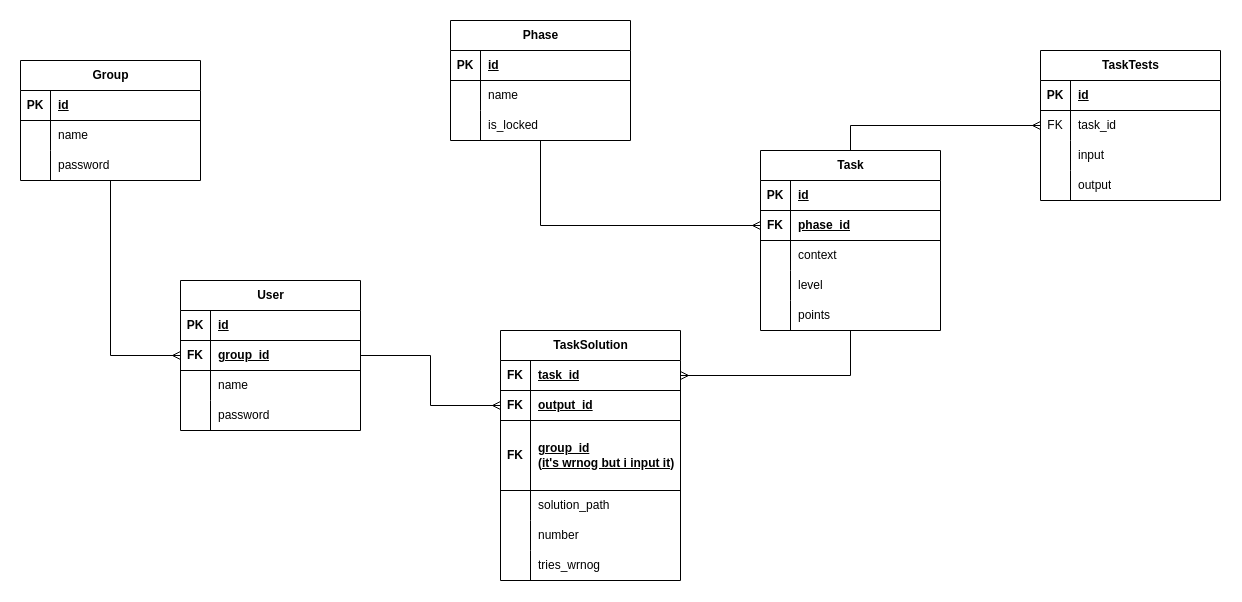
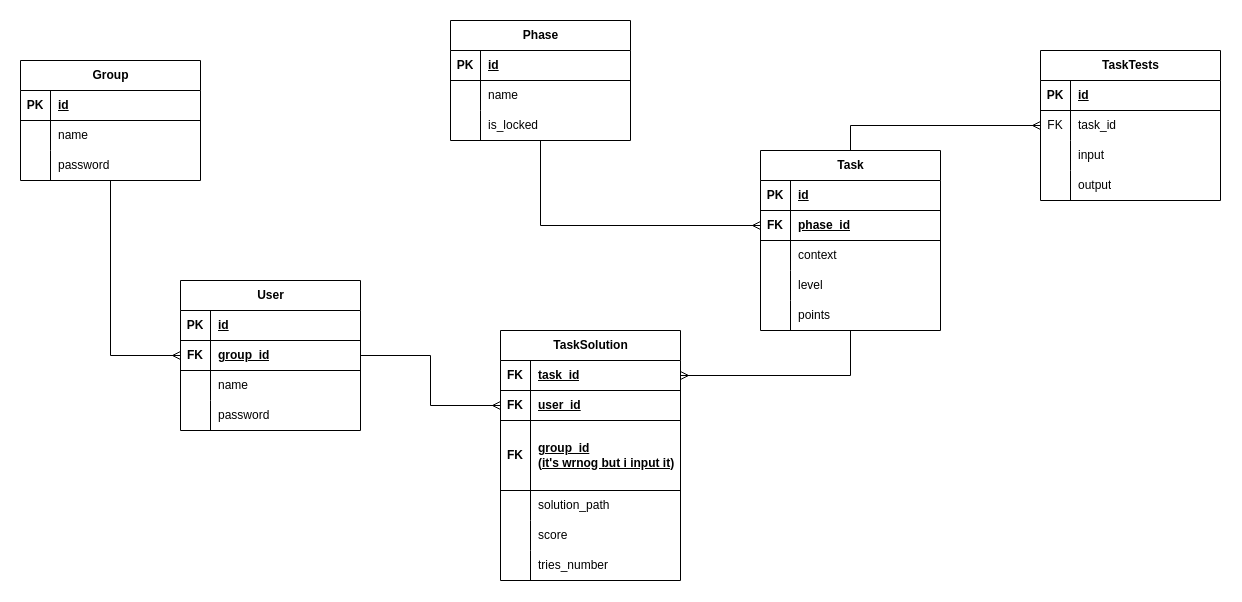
- <mxCell id="75" value="output_id" style="shape=partialRectangle;connectable=0;fillColor=none;top=0;left=0;bottom=0;right=0;align=left;spacingLeft=6;fontStyle=5;overflow=hidden;whiteSpace=wrap;html=1;" parent="73" vertex="1"><mxGeometry x="30" width="150" height="30" as="geometry"><mxRectangle width="150" height="30" as="alternateBounds" /></mxGeometry></mxCell>
+ <mxCell id="75" value="user_id" style="shape=partialRectangle;connectable=0;fillColor=none;top=0;left=0;bottom=0;right=0;align=left;spacingLeft=6;fontStyle=5;overflow=hidden;whiteSpace=wrap;html=1;" parent="73" vertex="1"><mxGeometry x="30" width="150" height="30" as="geometry"><mxRectangle width="150" height="30" as="alternateBounds" /></mxGeometry></mxCell>
- <mxCell id="84" value="number" style="shape=partialRectangle;connectable=0;fillColor=none;top=0;left=0;bottom=0;right=0;align=left;spacingLeft=6;overflow=hidden;whiteSpace=wrap;html=1;" parent="82" vertex="1"><mxGeometry x="30" width="150" height="30" as="geometry"><mxRectangle width="150" height="30" as="alternateBounds" /></mxGeometry></mxCell>
+ <mxCell id="84" value="score" style="shape=partialRectangle;connectable=0;fillColor=none;top=0;left=0;bottom=0;right=0;align=left;spacingLeft=6;overflow=hidden;whiteSpace=wrap;html=1;" parent="82" vertex="1"><mxGeometry x="30" width="150" height="30" as="geometry"><mxRectangle width="150" height="30" as="alternateBounds" /></mxGeometry></mxCell>
- <mxCell id="87" value="tries_wrnog" style="shape=partialRectangle;connectable=0;fillColor=none;top=0;left=0;bottom=0;right=0;align=left;spacingLeft=6;overflow=hidden;whiteSpace=wrap;html=1;" parent="85" vertex="1"><mxGeometry x="30" width="150" height="30" as="geometry"><mxRectangle width="150" height="30" as="alternateBounds" /></mxGeometry></mxCell>
+ <mxCell id="87" value="tries_number" style="shape=partialRectangle;connectable=0;fillColor=none;top=0;left=0;bottom=0;right=0;align=left;spacingLeft=6;overflow=hidden;whiteSpace=wrap;html=1;" parent="85" vertex="1"><mxGeometry x="30" width="150" height="30" as="geometry"><mxRectangle width="150" height="30" as="alternateBounds" /></mxGeometry></mxCell>
